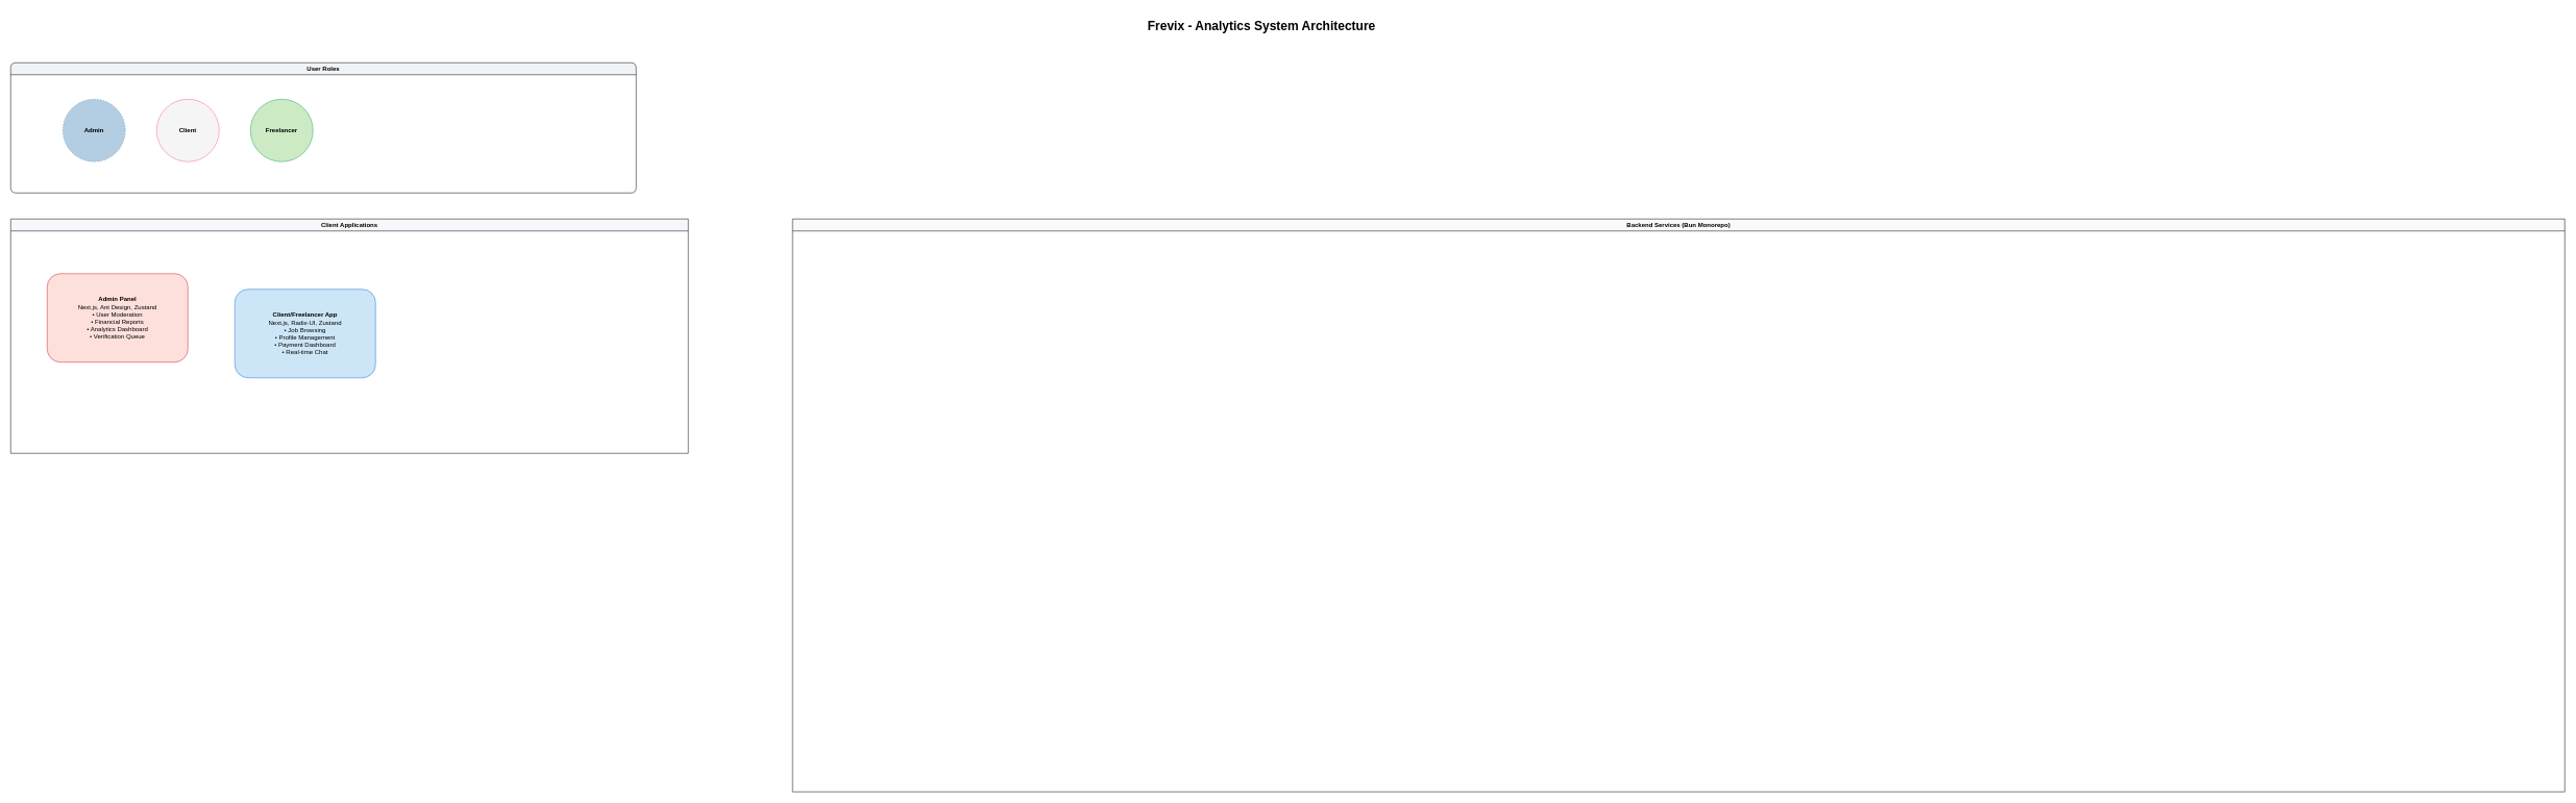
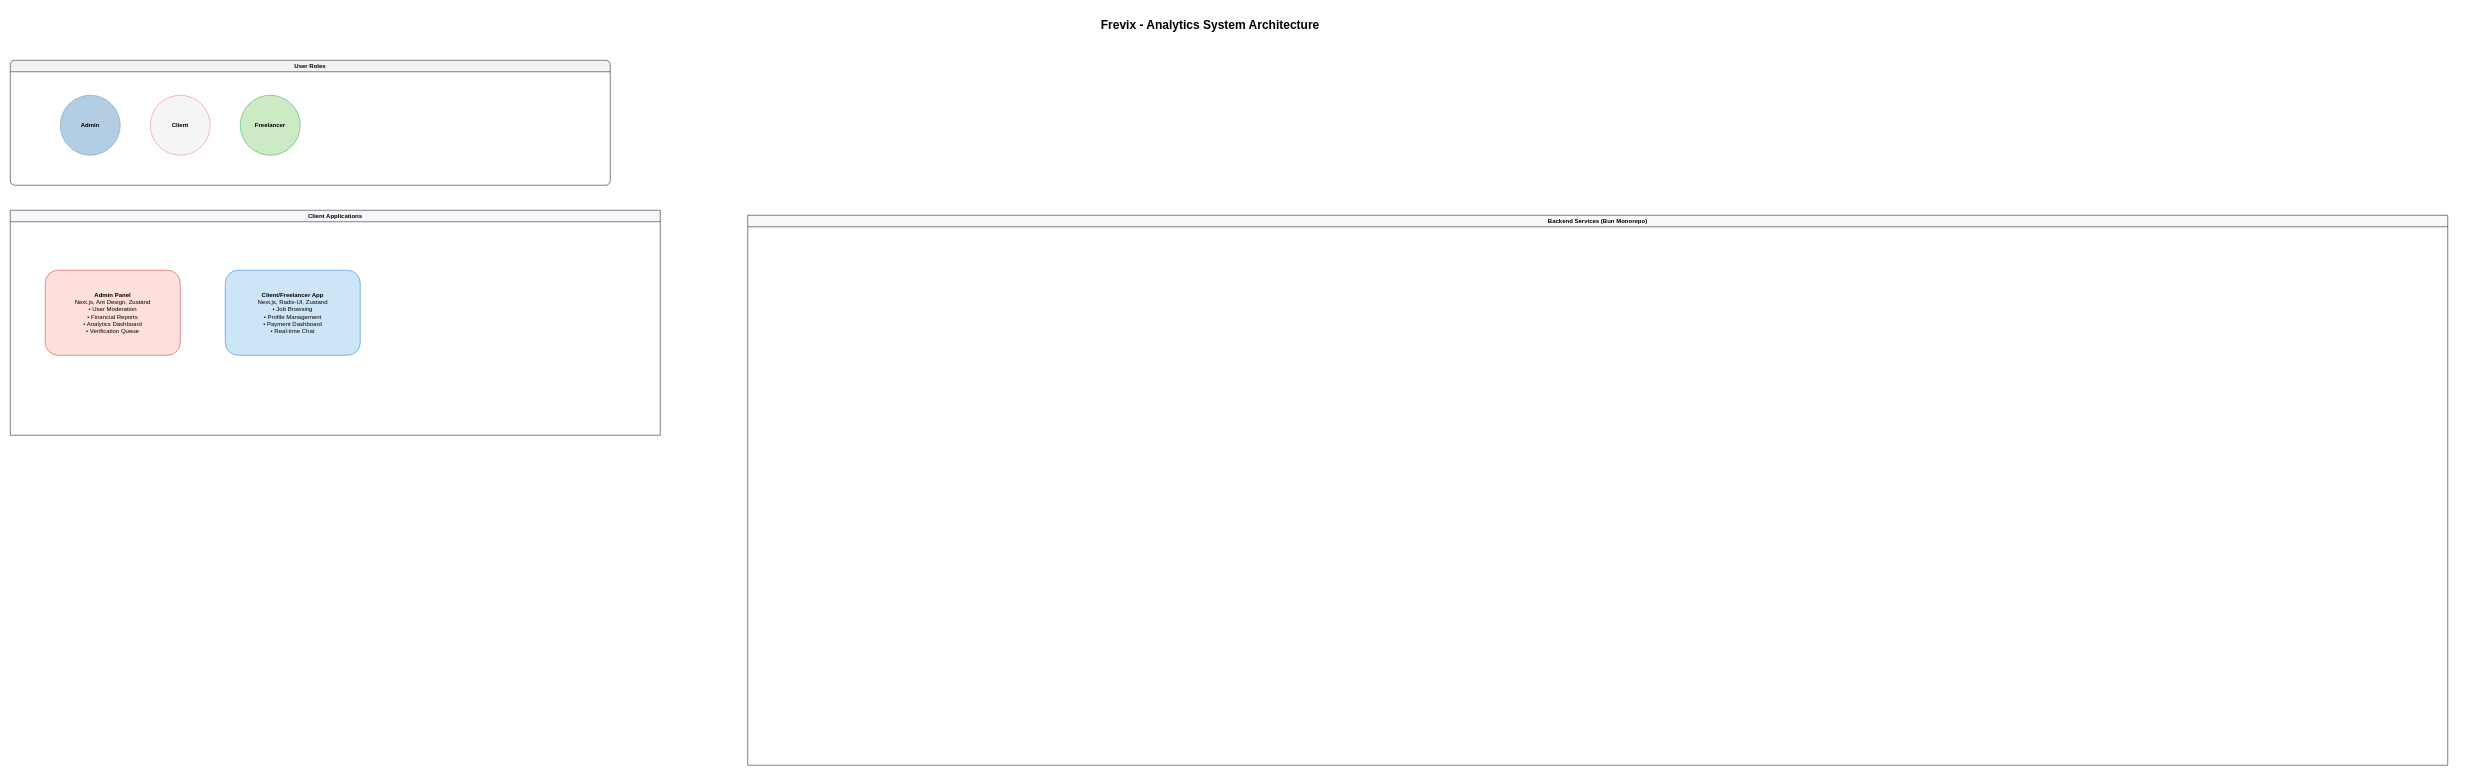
- <mxCell id="4" value="&lt;b&gt;Admin&lt;/b&gt;" style="ellipse;whiteSpace=wrap;html=1;fillColor=#b3cde3;strokeColor=#6497b1;dashed=1;" parent="3" vertex="1"><mxGeometry x="100" y="70" width="120" height="120" as="geometry" /></mxCell>
+ <mxCell id="4" value="&lt;b&gt;Admin&lt;/b&gt;" style="ellipse;whiteSpace=wrap;html=1;fillColor=#b3cde3;strokeColor=#6497b1;" parent="3" vertex="1"><mxGeometry x="100" y="70" width="120" height="120" as="geometry" /></mxCell>
- <mxCell id="8" value="&lt;b&gt;Admin Panel&lt;/b&gt;&lt;br&gt;Next.js, Ant Design, Zustand&lt;br&gt;&lt;font style='font-size: 12px'&gt;• User Moderation&lt;br&gt;• Financial Reports&lt;br&gt;• Analytics Dashboard&lt;br&gt;• Verification Queue&lt;/font&gt;" style="rounded=1;whiteSpace=wrap;html=1;fillColor=#fde0dc;strokeColor=#c62828;" parent="7" vertex="1"><mxGeometry x="70" y="105" width="270" height="170" as="geometry" /></mxCell>
+ <mxCell id="8" value="&lt;b&gt;Admin Panel&lt;/b&gt;&lt;br&gt;Next.js, Ant Design, Zustand&lt;br&gt;&lt;font style='font-size: 12px'&gt;• User Moderation&lt;br&gt;• Financial Reports&lt;br&gt;• Analytics Dashboard&lt;br&gt;• Verification Queue&lt;/font&gt;" style="rounded=1;whiteSpace=wrap;html=1;fillColor=#fde0dc;strokeColor=#c62828;" parent="7" vertex="1"><mxGeometry x="70" y="120" width="270" height="170" as="geometry" /></mxCell>
- <mxCell id="9" value="&lt;b&gt;Client/Freelancer App&lt;/b&gt;&lt;br&gt;Next.js, Radix-UI, Zustand&lt;br&gt;&lt;font style='font-size: 12px'&gt;• Job Browsing&lt;br&gt;• Profile Management&lt;br&gt;• Payment Dashboard&lt;br&gt;• Real-time Chat&lt;/font&gt;" style="rounded=1;whiteSpace=wrap;html=1;fillColor=#cde6f7;strokeColor=#1976d2;" parent="7" vertex="1"><mxGeometry x="430" y="135" width="270" height="170" as="geometry" /></mxCell>
+ <mxCell id="9" value="&lt;b&gt;Client/Freelancer App&lt;/b&gt;&lt;br&gt;Next.js, Radix-UI, Zustand&lt;br&gt;&lt;font style='font-size: 12px'&gt;• Job Browsing&lt;br&gt;• Profile Management&lt;br&gt;• Payment Dashboard&lt;br&gt;• Real-time Chat&lt;/font&gt;" style="rounded=1;whiteSpace=wrap;html=1;fillColor=#cde6f7;strokeColor=#1976d2;" parent="7" vertex="1"><mxGeometry x="430" y="120" width="270" height="170" as="geometry" /></mxCell>
- <mxCell id="10" value="Backend Services (Bun Monorepo)" style="swimlane;startSize=23;fillColor=#f9f9f9;" parent="1" vertex="1"><mxGeometry x="1520" y="420" width="3400" height="1100" as="geometry" /></mxCell>
+ <mxCell id="10" value="Backend Services (Bun Monorepo)" style="swimlane;startSize=23;fillColor=#f9f9f9;" parent="1" vertex="1"><mxGeometry x="1495" y="430" width="3400" height="1100" as="geometry" /></mxCell>
